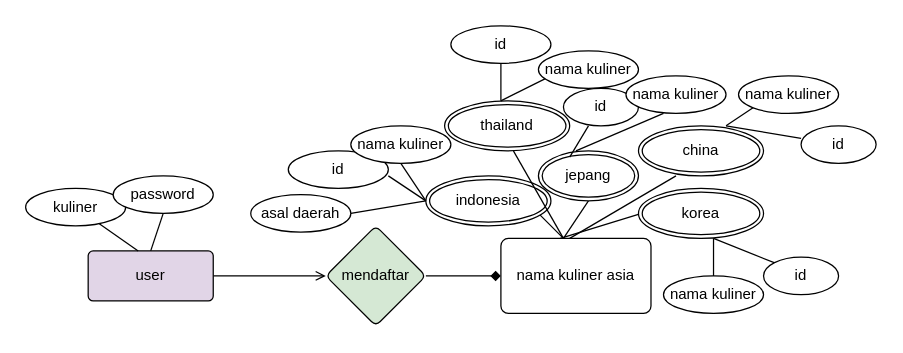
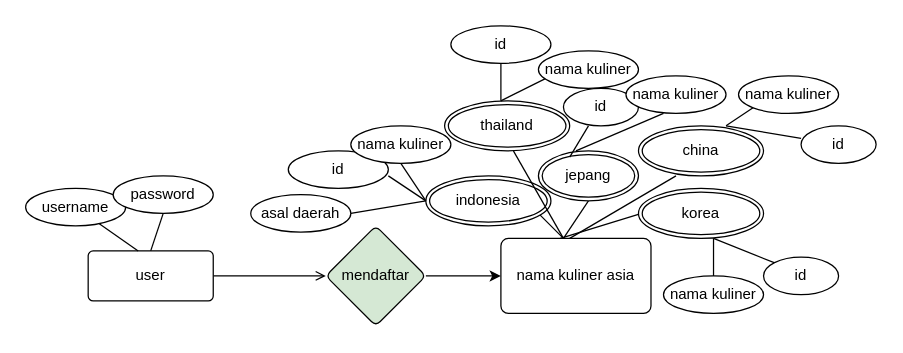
- <mxCell id="8" value="kuliner" style="ellipse;whiteSpace=wrap;html=1;" vertex="1" parent="1"><mxGeometry x="20" y="150" width="80" height="30" as="geometry" /></mxCell>
+ <mxCell id="8" value="username" style="ellipse;whiteSpace=wrap;html=1;" vertex="1" parent="1"><mxGeometry x="20" y="150" width="80" height="30" as="geometry" /></mxCell>
- <mxCell id="3" value="user" style="rounded=1;arcSize=10;whiteSpace=wrap;html=1;align=center;fillColor=#e1d5e7;" parent="1" vertex="1"><mxGeometry x="70" y="200" width="100" height="40" as="geometry" /></mxCell>
+ <mxCell id="3" value="user" style="rounded=1;arcSize=10;whiteSpace=wrap;html=1;align=center;" parent="1" vertex="1"><mxGeometry x="70" y="200" width="100" height="40" as="geometry" /></mxCell>
- <mxCell id="4" value="" style="edgeStyle=orthogonalEdgeStyle;rounded=0;orthogonalLoop=1;jettySize=auto;html=1;endArrow=diamond;" parent="1" source="5" target="6" edge="1"><mxGeometry relative="1" as="geometry" /></mxCell>
+ <mxCell id="4" value="" style="edgeStyle=orthogonalEdgeStyle;rounded=0;orthogonalLoop=1;jettySize=auto;html=1;" parent="1" source="5" target="6" edge="1"><mxGeometry relative="1" as="geometry" /></mxCell>
